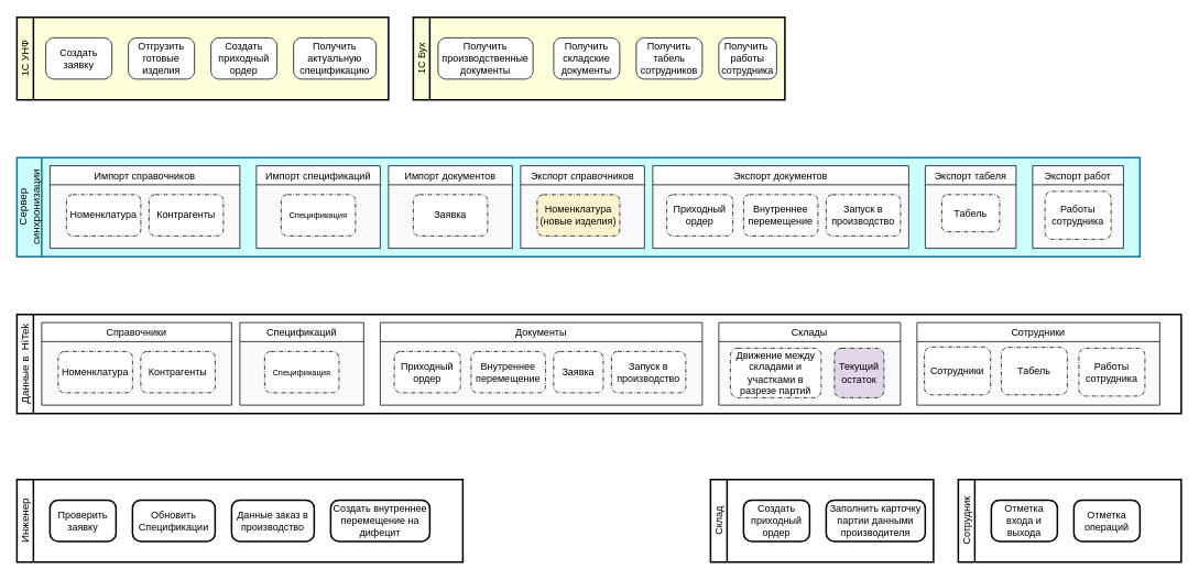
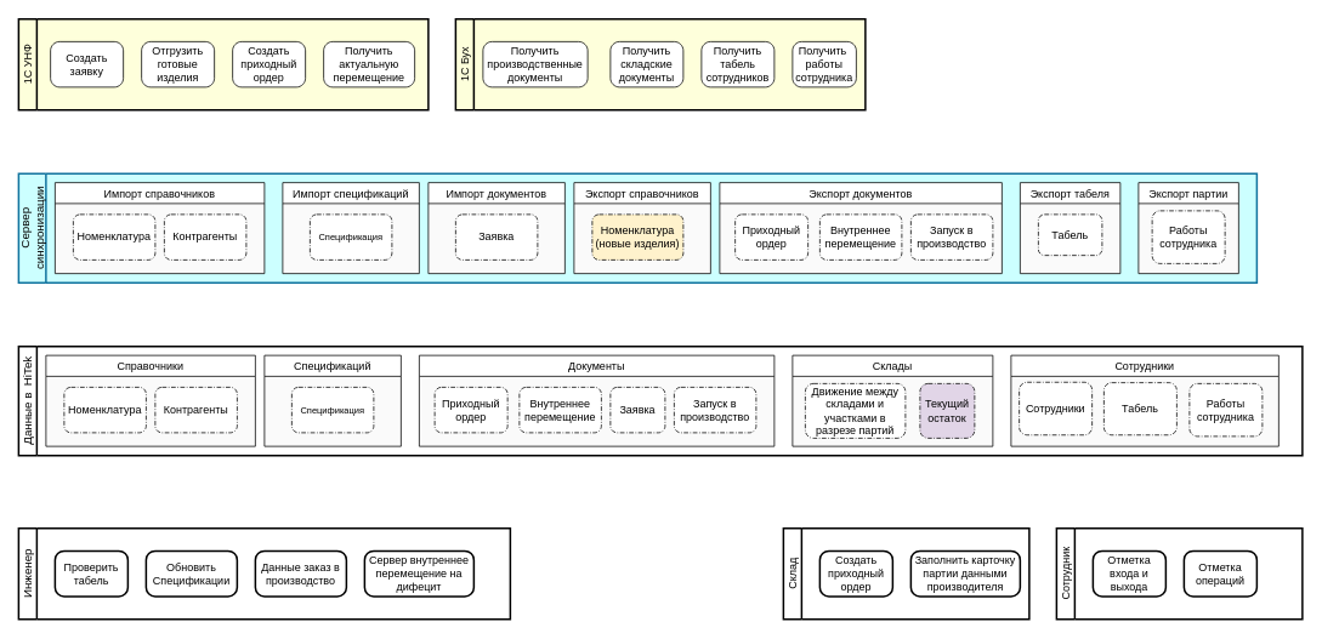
- <mxCell id="6" value="Получить актуальную спецификацию" style="points=[[0.25,0,0],[0.5,0,0],[0.75,0,0],[1,0.25,0],[1,0.5,0],[1,0.75,0],[0.75,1,0],[0.5,1,0],[0.25,1,0],[0,0.75,0],[0,0.5,0],[0,0.25,0]];shape=mxgraph.bpmn.task;whiteSpace=wrap;rectStyle=rounded;size=10;html=1;taskMarker=abstract;movable=0;resizable=0;rotatable=0;deletable=0;editable=0;locked=1;connectable=0;" vertex="1" parent="2"><mxGeometry x="335" y="25" width="100" height="50" as="geometry" /></mxCell>
+ <mxCell id="6" value="Получить актуальную перемещение" style="points=[[0.25,0,0],[0.5,0,0],[0.75,0,0],[1,0.25,0],[1,0.5,0],[1,0.75,0],[0.75,1,0],[0.5,1,0],[0.25,1,0],[0,0.75,0],[0,0.5,0],[0,0.25,0]];shape=mxgraph.bpmn.task;whiteSpace=wrap;rectStyle=rounded;size=10;html=1;taskMarker=abstract;movable=0;resizable=0;rotatable=0;deletable=0;editable=0;locked=1;connectable=0;" vertex="1" parent="2"><mxGeometry x="335" y="25" width="100" height="50" as="geometry" /></mxCell>
- <mxCell id="52" value="Экспорт работ" style="swimlane;fontStyle=0;swimlaneFillColor=#FAFAFA;movable=0;resizable=0;rotatable=0;deletable=0;editable=0;locked=1;connectable=0;" vertex="1" parent="35"><mxGeometry x="1230" y="10" width="110" height="100" as="geometry" /></mxCell>
+ <mxCell id="52" value="Экспорт партии" style="swimlane;fontStyle=0;swimlaneFillColor=#FAFAFA;movable=0;resizable=0;rotatable=0;deletable=0;editable=0;locked=1;connectable=0;" vertex="1" parent="35"><mxGeometry x="1230" y="10" width="110" height="100" as="geometry" /></mxCell>
- <mxCell id="31" value="Проверить заявку" style="points=[[0.25,0,0],[0.5,0,0],[0.75,0,0],[1,0.25,0],[1,0.5,0],[1,0.75,0],[0.75,1,0],[0.5,1,0],[0.25,1,0],[0,0.75,0],[0,0.5,0],[0,0.25,0]];shape=mxgraph.bpmn.task;whiteSpace=wrap;rectStyle=rounded;size=10;html=1;taskMarker=abstract;rounded=0;strokeColor=default;strokeWidth=2;fontFamily=Helvetica;fontSize=12;fontColor=default;startSize=20;fillColor=default;" vertex="1" parent="30"><mxGeometry x="40" y="25" width="80" height="50" as="geometry" /></mxCell>
+ <mxCell id="31" value="Проверить табель" style="points=[[0.25,0,0],[0.5,0,0],[0.75,0,0],[1,0.25,0],[1,0.5,0],[1,0.75,0],[0.75,1,0],[0.5,1,0],[0.25,1,0],[0,0.75,0],[0,0.5,0],[0,0.25,0]];shape=mxgraph.bpmn.task;whiteSpace=wrap;rectStyle=rounded;size=10;html=1;taskMarker=abstract;rounded=0;strokeColor=default;strokeWidth=2;fontFamily=Helvetica;fontSize=12;fontColor=default;startSize=20;fillColor=default;" vertex="1" parent="30"><mxGeometry x="40" y="25" width="80" height="50" as="geometry" /></mxCell>
- <mxCell id="34" value="Создать внутреннее перемещение на дифецит" style="points=[[0.25,0,0],[0.5,0,0],[0.75,0,0],[1,0.25,0],[1,0.5,0],[1,0.75,0],[0.75,1,0],[0.5,1,0],[0.25,1,0],[0,0.75,0],[0,0.5,0],[0,0.25,0]];shape=mxgraph.bpmn.task;whiteSpace=wrap;rectStyle=rounded;size=10;html=1;taskMarker=abstract;rounded=0;strokeColor=default;strokeWidth=2;fontFamily=Helvetica;fontSize=12;fontColor=default;startSize=20;fillColor=default;" vertex="1" parent="30"><mxGeometry x="380" y="25" width="120" height="50" as="geometry" /></mxCell>
+ <mxCell id="34" value="Сервер внутреннее перемещение на дифецит" style="points=[[0.25,0,0],[0.5,0,0],[0.75,0,0],[1,0.25,0],[1,0.5,0],[1,0.75,0],[0.75,1,0],[0.5,1,0],[0.25,1,0],[0,0.75,0],[0,0.5,0],[0,0.25,0]];shape=mxgraph.bpmn.task;whiteSpace=wrap;rectStyle=rounded;size=10;html=1;taskMarker=abstract;rounded=0;strokeColor=default;strokeWidth=2;fontFamily=Helvetica;fontSize=12;fontColor=default;startSize=20;fillColor=default;" vertex="1" parent="30"><mxGeometry x="380" y="25" width="120" height="50" as="geometry" /></mxCell>
